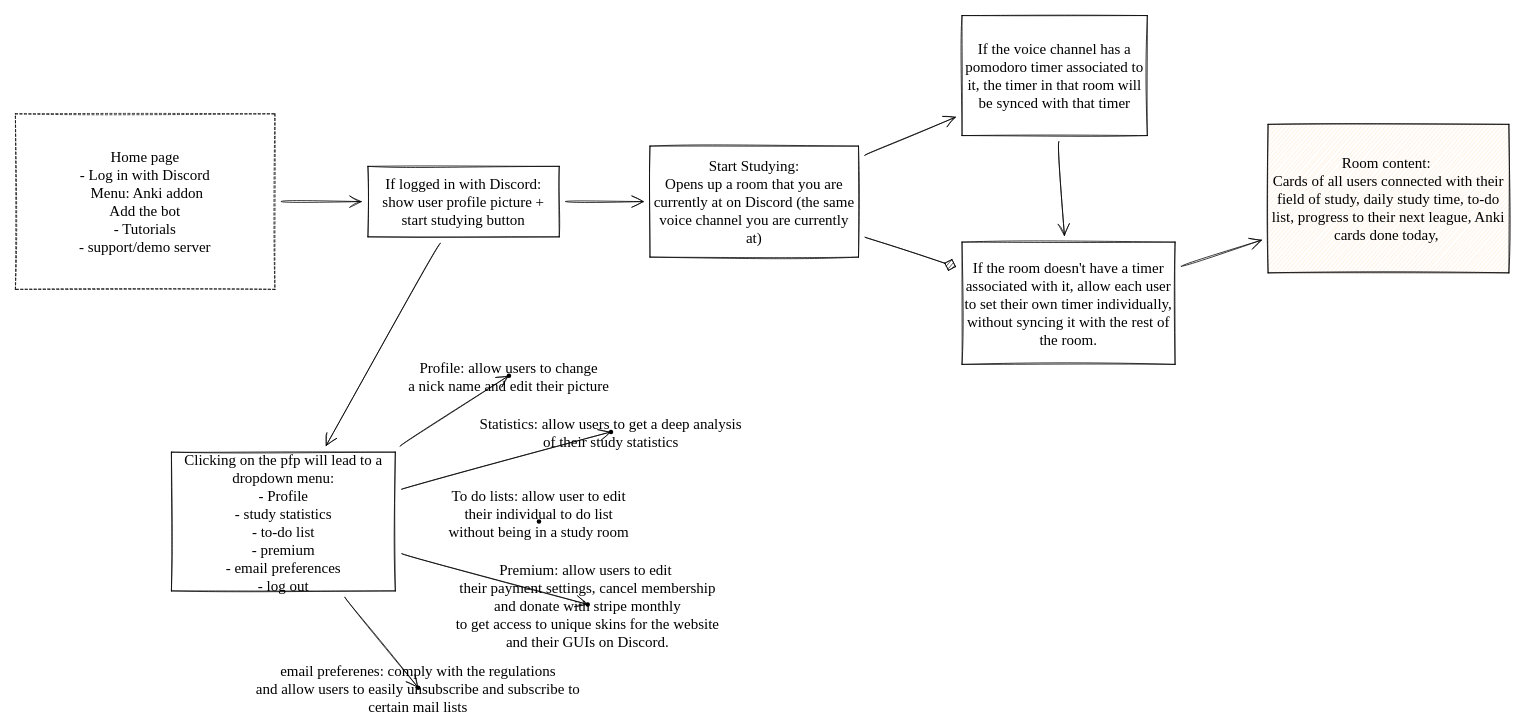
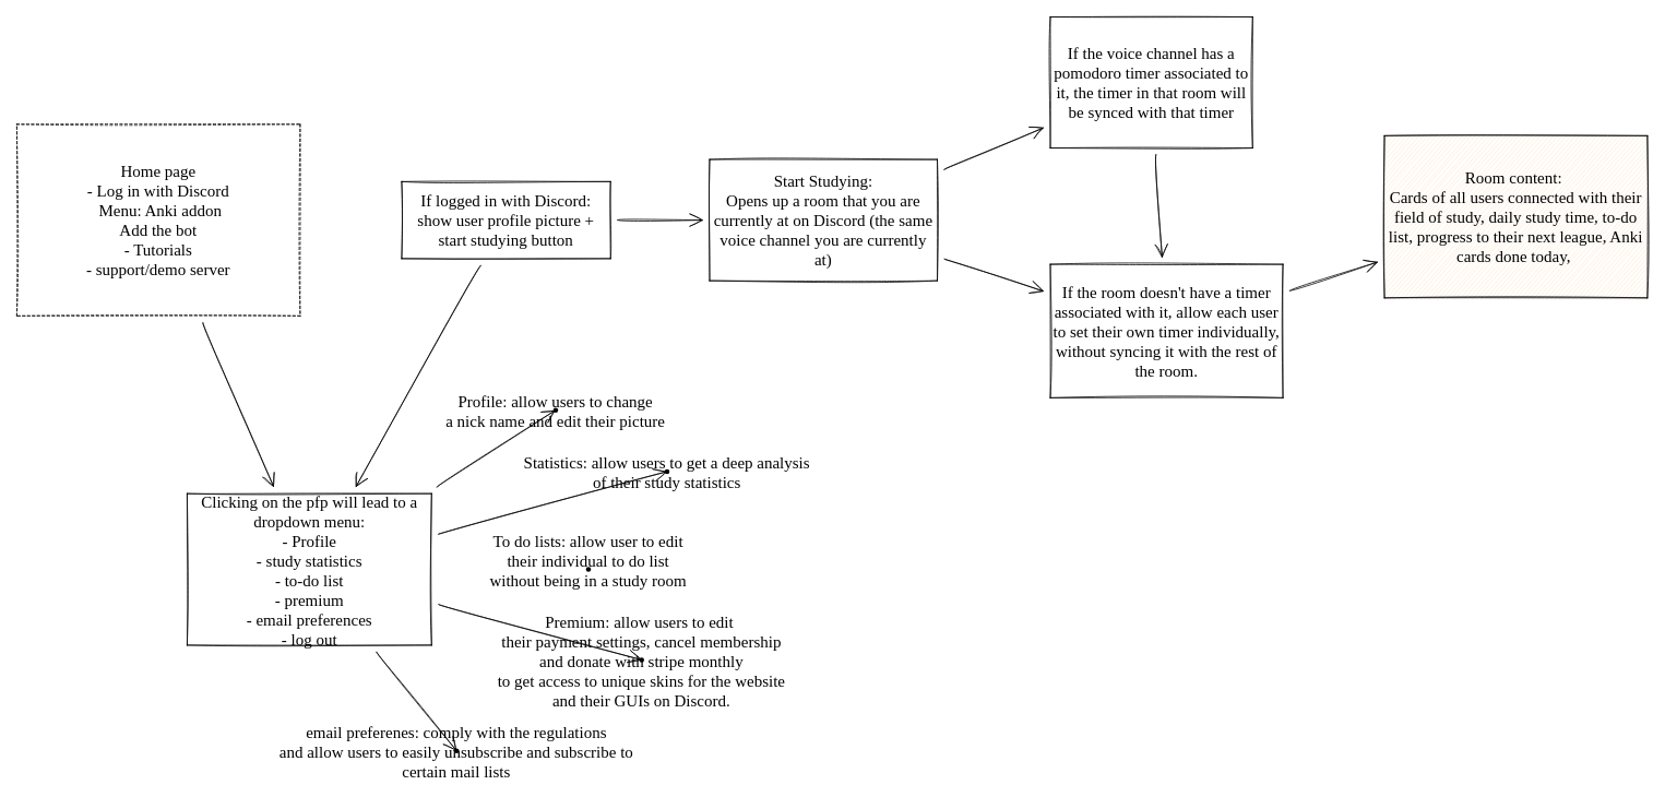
- <mxCell id="2" value="" style="edgeStyle=none;curved=1;rounded=0;sketch=1;hachureGap=4;orthogonalLoop=1;jettySize=auto;html=1;fontFamily=Architects Daughter;fontSource=https%3A%2F%2Ffonts.googleapis.com%2Fcss%3Ffamily%3DArchitects%2BDaughter;fontSize=16;endArrow=open;startSize=14;endSize=14;sourcePerimeterSpacing=8;targetPerimeterSpacing=8;" edge="1" parent="1" source="3" target="6"><mxGeometry relative="1" as="geometry" /></mxCell>
+ <mxCell id="2" value="" style="edgeStyle=none;curved=1;rounded=0;sketch=1;hachureGap=4;orthogonalLoop=1;jettySize=auto;html=1;fontFamily=Architects Daughter;fontSource=https%3A%2F%2Ffonts.googleapis.com%2Fcss%3Ffamily%3DArchitects%2BDaughter;fontSize=16;endArrow=open;startSize=14;endSize=14;sourcePerimeterSpacing=8;targetPerimeterSpacing=8;" edge="1" parent="1" source="3" target="19"><mxGeometry relative="1" as="geometry" /></mxCell>
- <mxCell id="8" value="" style="edgeStyle=none;curved=1;rounded=0;sketch=1;hachureGap=4;orthogonalLoop=1;jettySize=auto;html=1;fontFamily=Architects Daughter;fontSource=https%3A%2F%2Ffonts.googleapis.com%2Fcss%3Ffamily%3DArchitects%2BDaughter;fontSize=16;endArrow=diamond;startSize=14;endSize=14;sourcePerimeterSpacing=8;targetPerimeterSpacing=8;" edge="1" parent="1" source="9" target="13"><mxGeometry relative="1" as="geometry" /></mxCell>
+ <mxCell id="8" value="" style="edgeStyle=none;curved=1;rounded=0;sketch=1;hachureGap=4;orthogonalLoop=1;jettySize=auto;html=1;fontFamily=Architects Daughter;fontSource=https%3A%2F%2Ffonts.googleapis.com%2Fcss%3Ffamily%3DArchitects%2BDaughter;fontSize=16;endArrow=open;startSize=14;endSize=14;sourcePerimeterSpacing=8;targetPerimeterSpacing=8;" edge="1" parent="1" source="9" target="13"><mxGeometry relative="1" as="geometry" /></mxCell>
